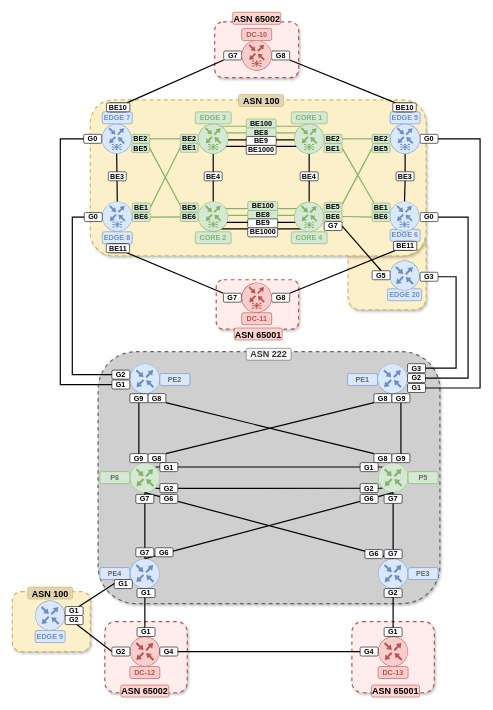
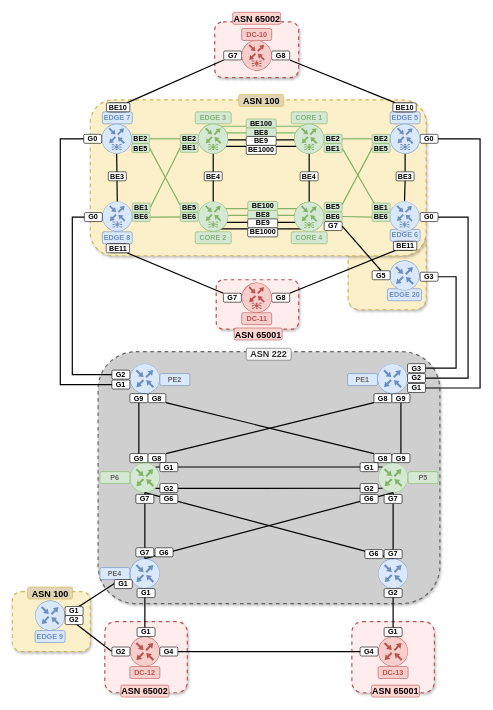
- <mxCell id="101" value="&lt;pre&gt;&lt;font face=&quot;Helvetica&quot; color=&quot;#666666&quot;&gt;&lt;b&gt;PE3&lt;/b&gt;&lt;/font&gt;&lt;/pre&gt;" style="rounded=1;whiteSpace=wrap;html=1;fillColor=#dae8fc;strokeColor=#6c8ebf;" parent="1" vertex="1"><mxGeometry x="680" y="946" width="50" height="20" as="geometry" /></mxCell>
